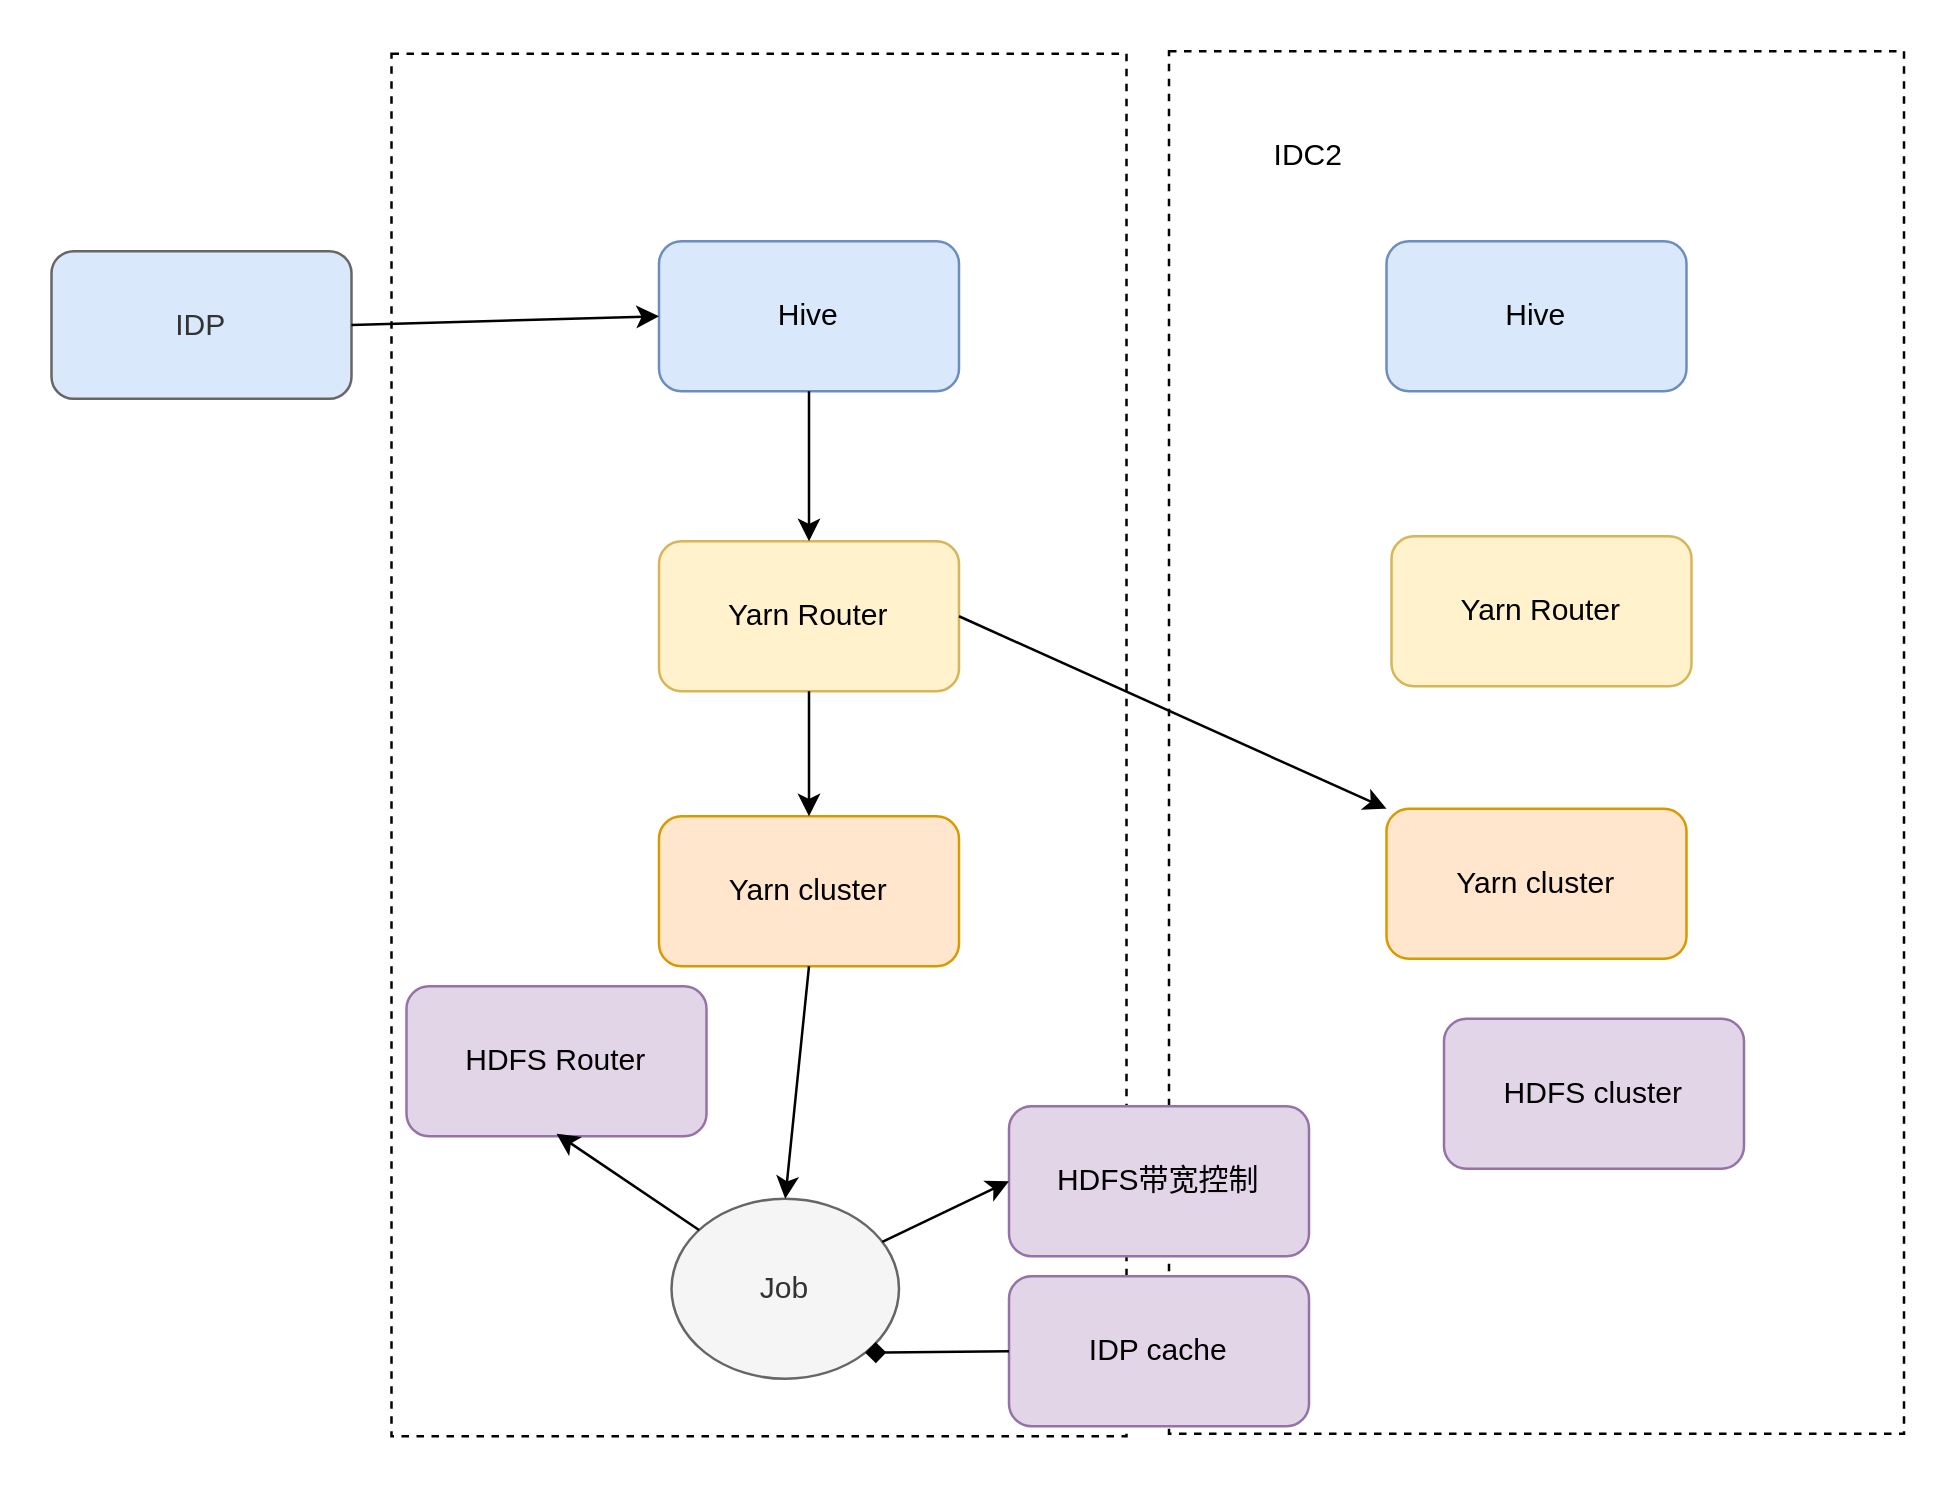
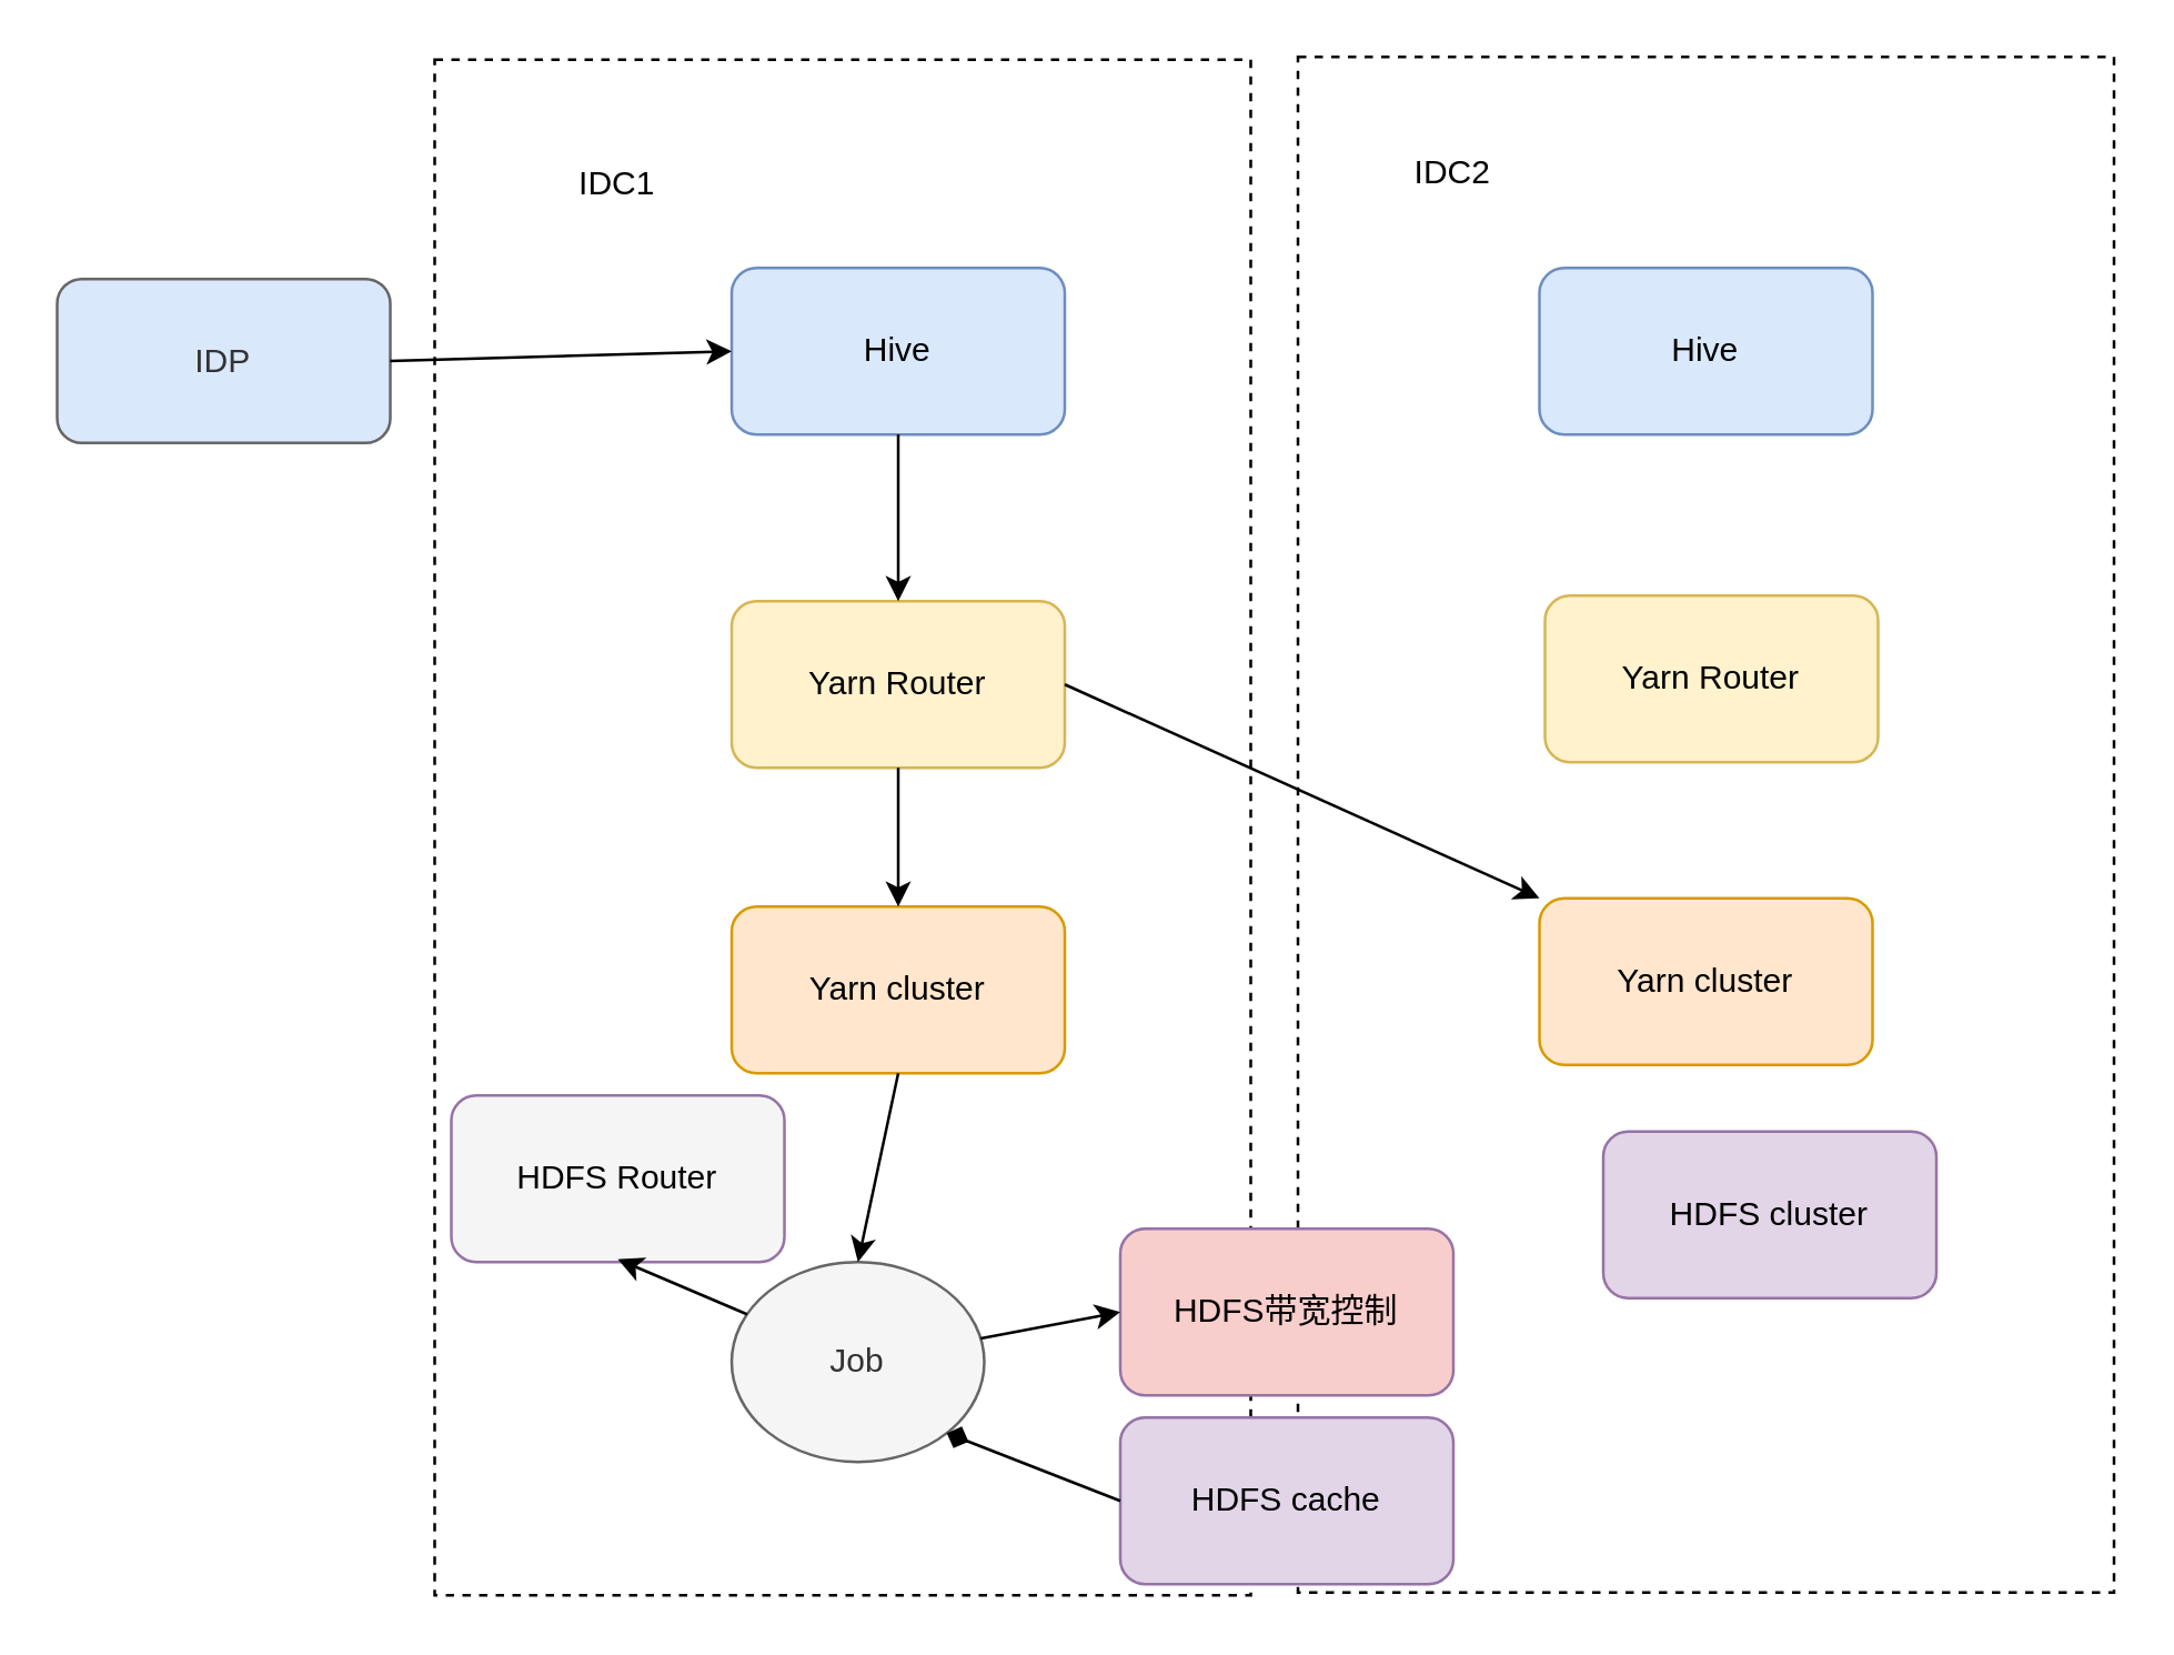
+ <mxCell id="15" value="IDC1" style="text;html=1;strokeColor=none;fillColor=none;align=center;verticalAlign=middle;whiteSpace=wrap;rounded=0;dashed=1;" vertex="1" parent="1"><mxGeometry x="202" y="56" width="40" height="20" as="geometry" /></mxCell>
- <mxCell id="23" value="HDFS Router" style="rounded=1;whiteSpace=wrap;html=1;fillColor=#e1d5e7;strokeColor=#9673a6;" vertex="1" parent="1"><mxGeometry x="162" y="394" width="120" height="60" as="geometry" /></mxCell>
+ <mxCell id="23" value="HDFS Router" style="rounded=1;whiteSpace=wrap;html=1;fillColor=#f5f5f5;strokeColor=#9673a6;" vertex="1" parent="1"><mxGeometry x="162" y="394" width="120" height="60" as="geometry" /></mxCell>
- <mxCell id="18" value="HDFS带宽控制" style="rounded=1;whiteSpace=wrap;html=1;fillColor=#e1d5e7;strokeColor=#9673a6;" vertex="1" parent="1"><mxGeometry x="403" y="442" width="120" height="60" as="geometry" /></mxCell>
+ <mxCell id="18" value="HDFS带宽控制" style="rounded=1;whiteSpace=wrap;html=1;fillColor=#f8cecc;strokeColor=#9673a6;" vertex="1" parent="1"><mxGeometry x="403" y="442" width="120" height="60" as="geometry" /></mxCell>
- <mxCell id="17" value="Job" style="ellipse;whiteSpace=wrap;html=1;fillColor=#f5f5f5;strokeColor=#666666;fontColor=#333333;" vertex="1" parent="1"><mxGeometry x="268" y="479" width="91" height="72" as="geometry" /></mxCell>
+ <mxCell id="17" value="Job" style="ellipse;whiteSpace=wrap;html=1;fillColor=#f5f5f5;strokeColor=#666666;fontColor=#333333;" vertex="1" parent="1"><mxGeometry x="263" y="454" width="91" height="72" as="geometry" /></mxCell>
- <mxCell id="19" value="IDP cache" style="rounded=1;whiteSpace=wrap;html=1;fillColor=#e1d5e7;strokeColor=#9673a6;" vertex="1" parent="1"><mxGeometry x="403" y="510" width="120" height="60" as="geometry" /></mxCell>
+ <mxCell id="19" value="HDFS cache" style="rounded=1;whiteSpace=wrap;html=1;fillColor=#e1d5e7;strokeColor=#9673a6;" vertex="1" parent="1"><mxGeometry x="403" y="510" width="120" height="60" as="geometry" /></mxCell>
